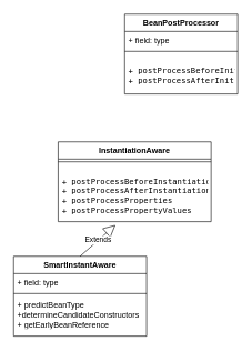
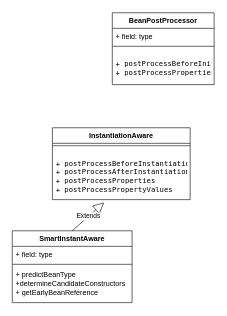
- <mxCell id="12" value="&lt;pre style=&quot;border-color: var(--border-color); background-color: rgb(255, 255, 255);&quot;&gt;&lt;font face=&quot;JetBrains Mono, monospace&quot;&gt;+ postProcessBeforeInit&lt;br/&gt;+ postProcessAfterInit&lt;/font&gt;&lt;br&gt;&lt;/pre&gt;" style="text;strokeColor=none;fillColor=none;align=left;verticalAlign=top;spacingLeft=4;spacingRight=4;overflow=hidden;rotatable=0;points=[[0,0.5],[1,0.5]];portConstraint=eastwest;whiteSpace=wrap;html=1;" vertex="1" parent="9"><mxGeometry y="60" width="170" height="60" as="geometry" /></mxCell>
+ <mxCell id="12" value="&lt;pre style=&quot;border-color: var(--border-color); background-color: rgb(255, 255, 255);&quot;&gt;&lt;font face=&quot;JetBrains Mono, monospace&quot;&gt;+ postProcessBeforeInit&lt;br/&gt;+ postProcessProperties&lt;/font&gt;&lt;br&gt;&lt;/pre&gt;" style="text;strokeColor=none;fillColor=none;align=left;verticalAlign=top;spacingLeft=4;spacingRight=4;overflow=hidden;rotatable=0;points=[[0,0.5],[1,0.5]];portConstraint=eastwest;whiteSpace=wrap;html=1;" vertex="1" parent="9"><mxGeometry y="60" width="170" height="60" as="geometry" /></mxCell>
